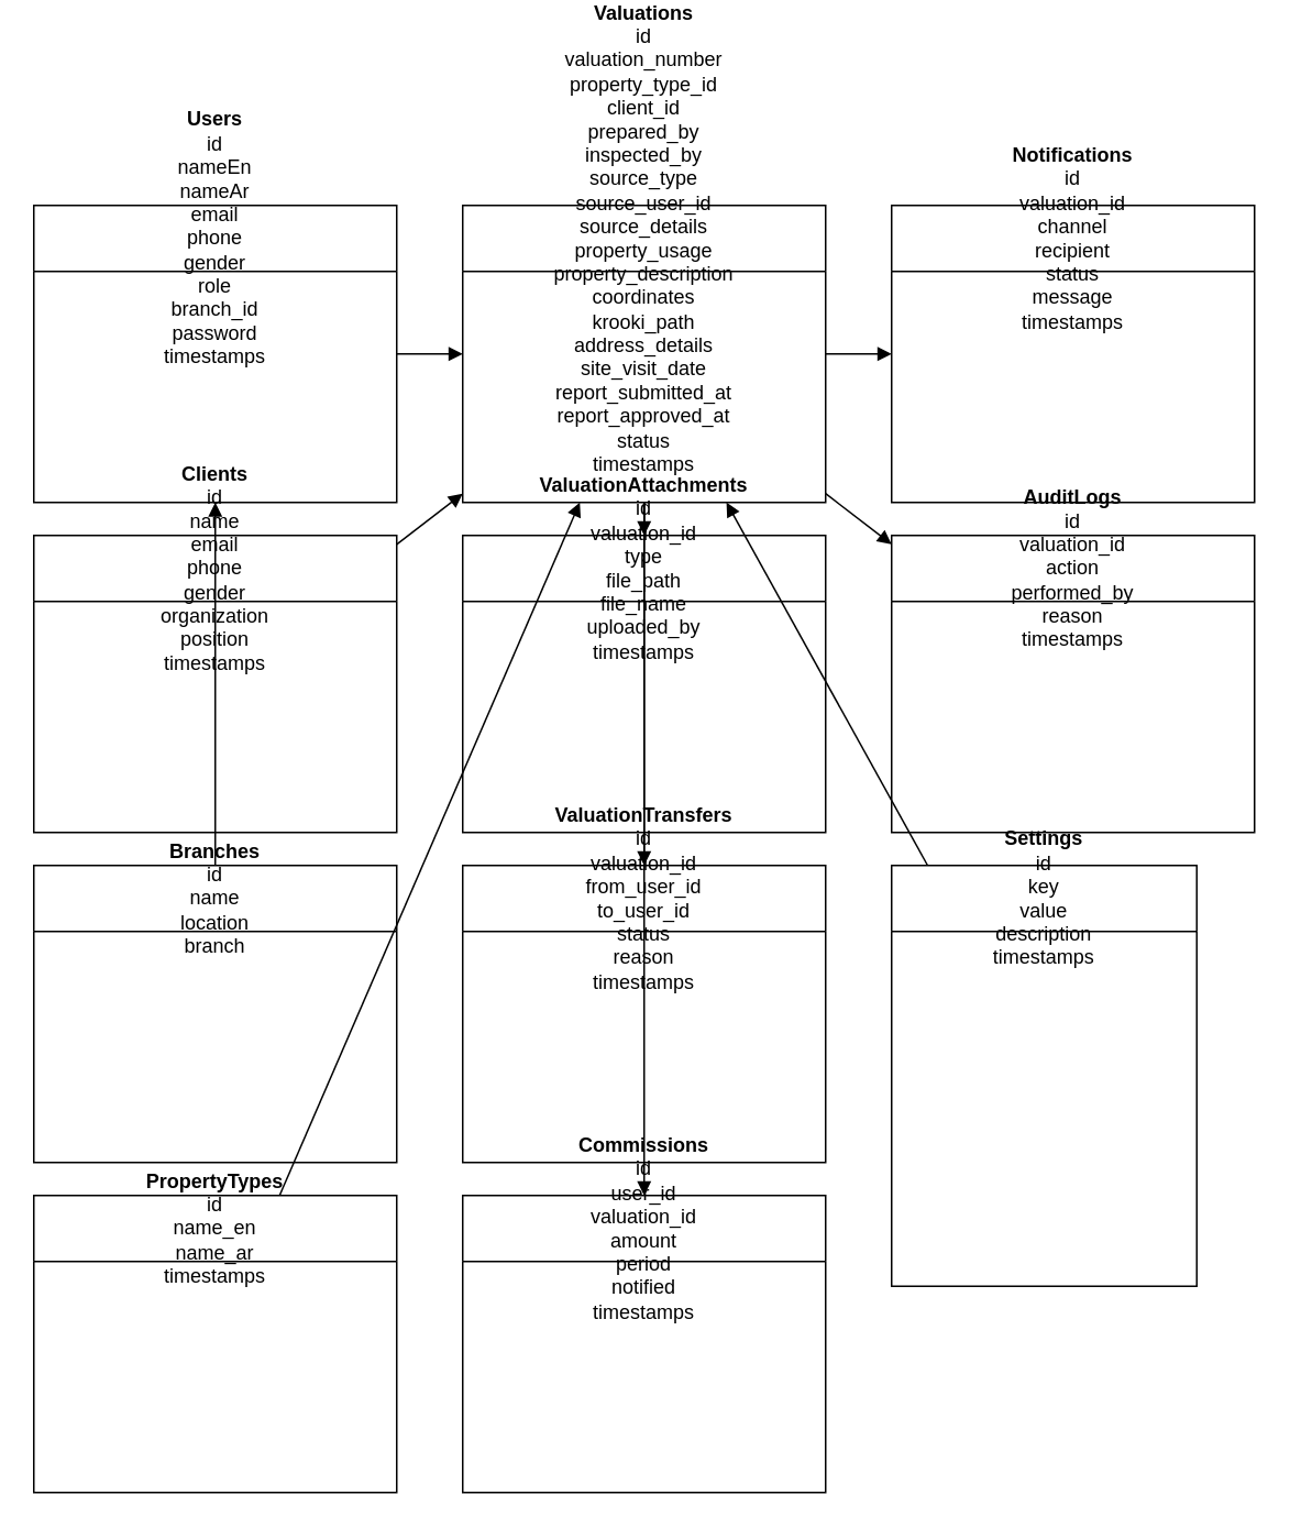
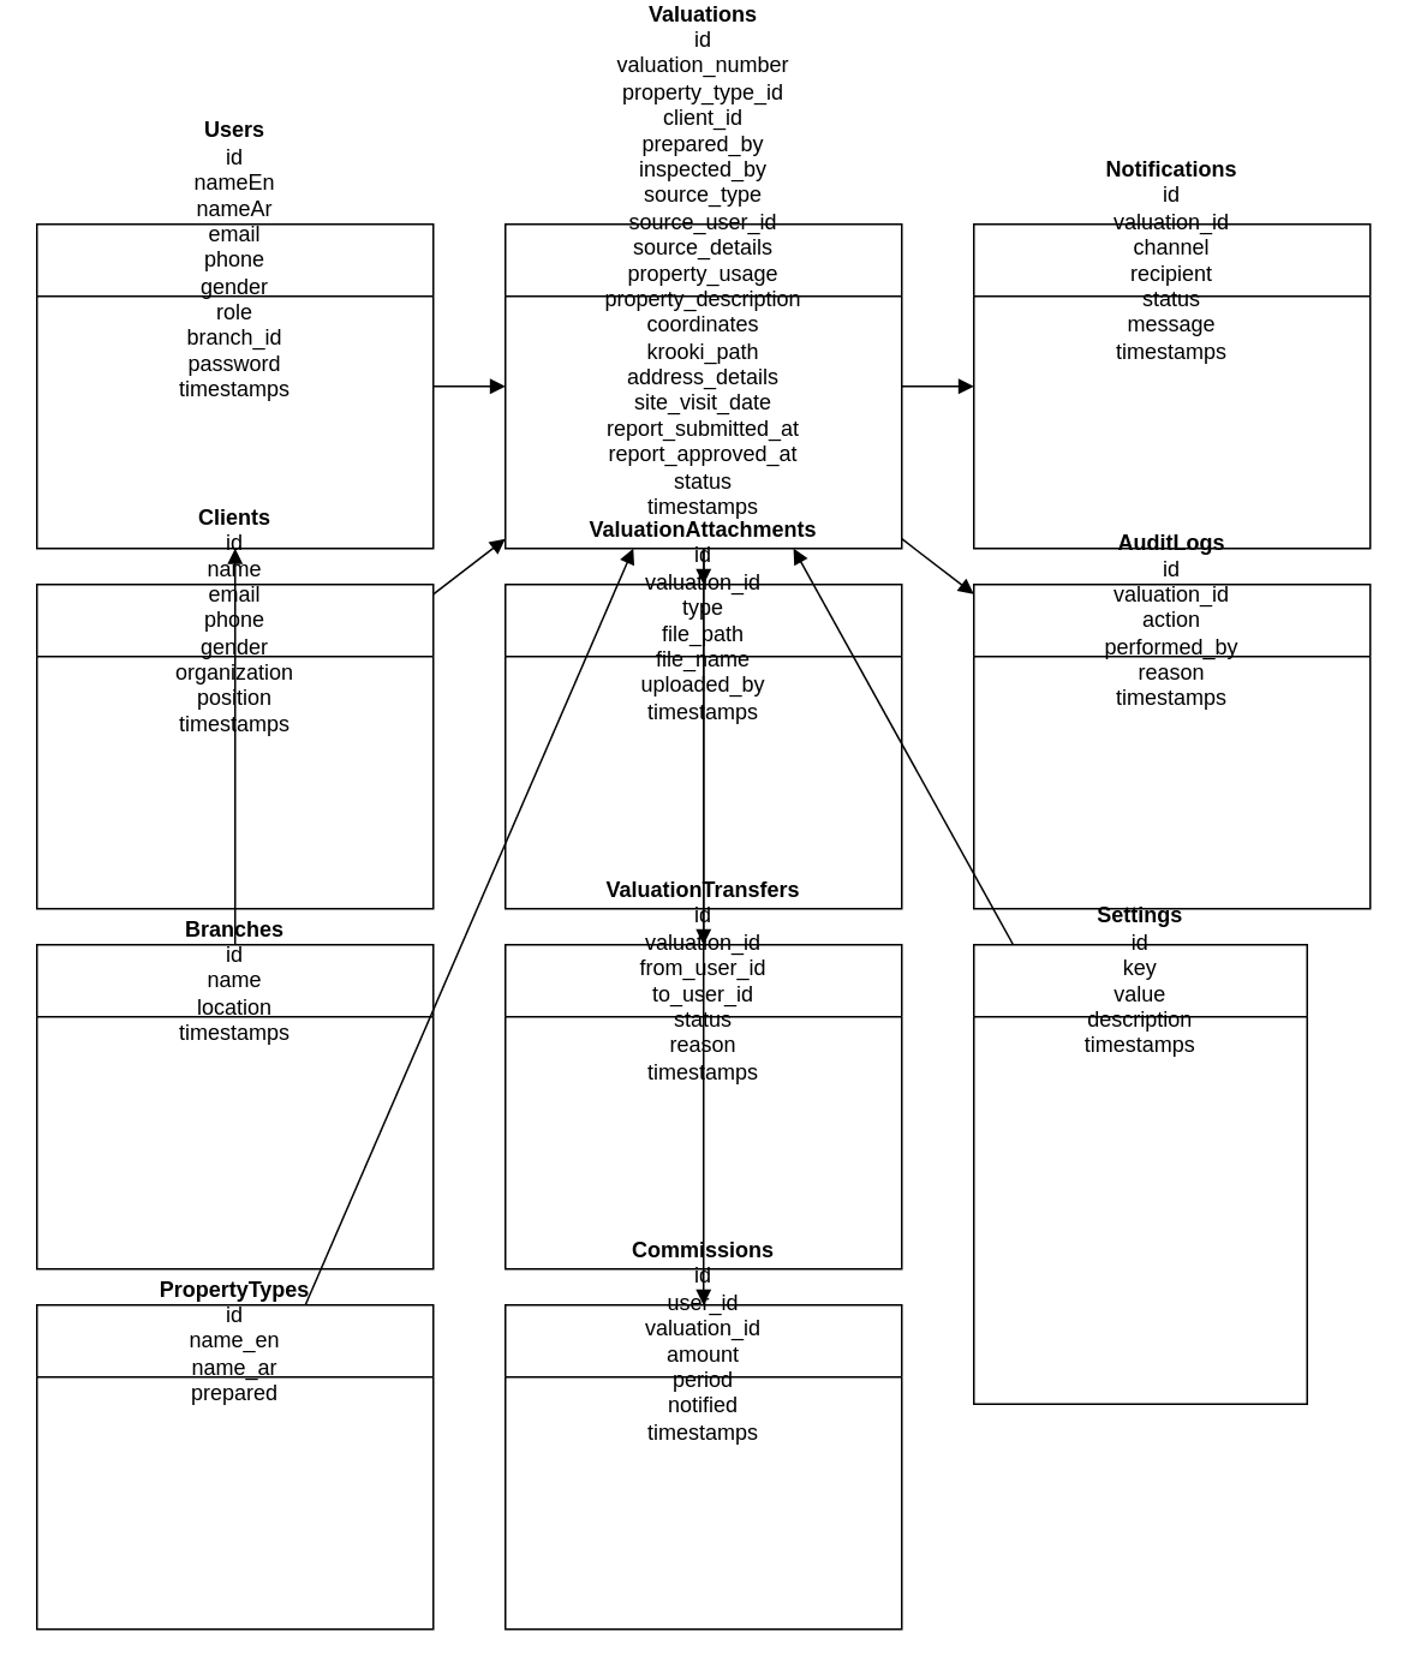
- <mxCell id="4" value="&lt;b&gt;Branches&lt;/b&gt;&lt;br&gt;id&lt;br&gt;name&lt;br&gt;location&lt;br&gt;branch" style="shape=swimlane;whiteSpace=wrap;html=1;" vertex="1" parent="1"><mxGeometry x="20" y="420" width="220" height="180" as="geometry" /></mxCell>
+ <mxCell id="4" value="&lt;b&gt;Branches&lt;/b&gt;&lt;br&gt;id&lt;br&gt;name&lt;br&gt;location&lt;br&gt;timestamps" style="shape=swimlane;whiteSpace=wrap;html=1;" vertex="1" parent="1"><mxGeometry x="20" y="420" width="220" height="180" as="geometry" /></mxCell>
- <mxCell id="5" value="&lt;b&gt;PropertyTypes&lt;/b&gt;&lt;br&gt;id&lt;br&gt;name_en&lt;br&gt;name_ar&lt;br&gt;timestamps" style="shape=swimlane;whiteSpace=wrap;html=1;" vertex="1" parent="1"><mxGeometry x="20" y="620" width="220" height="180" as="geometry" /></mxCell>
+ <mxCell id="5" value="&lt;b&gt;PropertyTypes&lt;/b&gt;&lt;br&gt;id&lt;br&gt;name_en&lt;br&gt;name_ar&lt;br&gt;prepared" style="shape=swimlane;whiteSpace=wrap;html=1;" vertex="1" parent="1"><mxGeometry x="20" y="620" width="220" height="180" as="geometry" /></mxCell>
